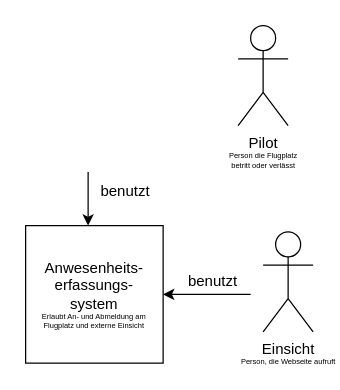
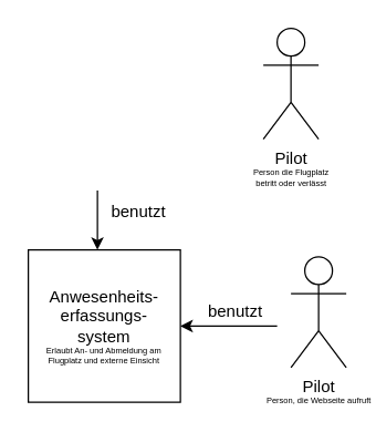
- <mxCell id="3" value="&lt;div&gt;&lt;font style=&quot;font-size: 12px&quot;&gt;Einsicht&lt;/font&gt;&lt;font style=&quot;font-size: 6px&quot;&gt;&lt;br&gt;&lt;/font&gt;&lt;/div&gt;&lt;div style=&quot;font-size: 6px&quot;&gt;&lt;font style=&quot;font-size: 6px&quot;&gt;Person, die Webseite aufruft&lt;/font&gt;&lt;/div&gt;" style="shape=umlActor;verticalLabelPosition=bottom;verticalAlign=top;html=1;outlineConnect=0;" parent="1" vertex="1"><mxGeometry x="210" y="185" width="40" height="80" as="geometry" /></mxCell>
+ <mxCell id="3" value="&lt;div&gt;&lt;font style=&quot;font-size: 12px&quot;&gt;Pilot&lt;/font&gt;&lt;font style=&quot;font-size: 6px&quot;&gt;&lt;br&gt;&lt;/font&gt;&lt;/div&gt;&lt;div style=&quot;font-size: 6px&quot;&gt;&lt;font style=&quot;font-size: 6px&quot;&gt;Person, die Webseite aufruft&lt;/font&gt;&lt;/div&gt;" style="shape=umlActor;verticalLabelPosition=bottom;verticalAlign=top;html=1;outlineConnect=0;" parent="1" vertex="1"><mxGeometry x="210" y="185" width="40" height="80" as="geometry" /></mxCell>
